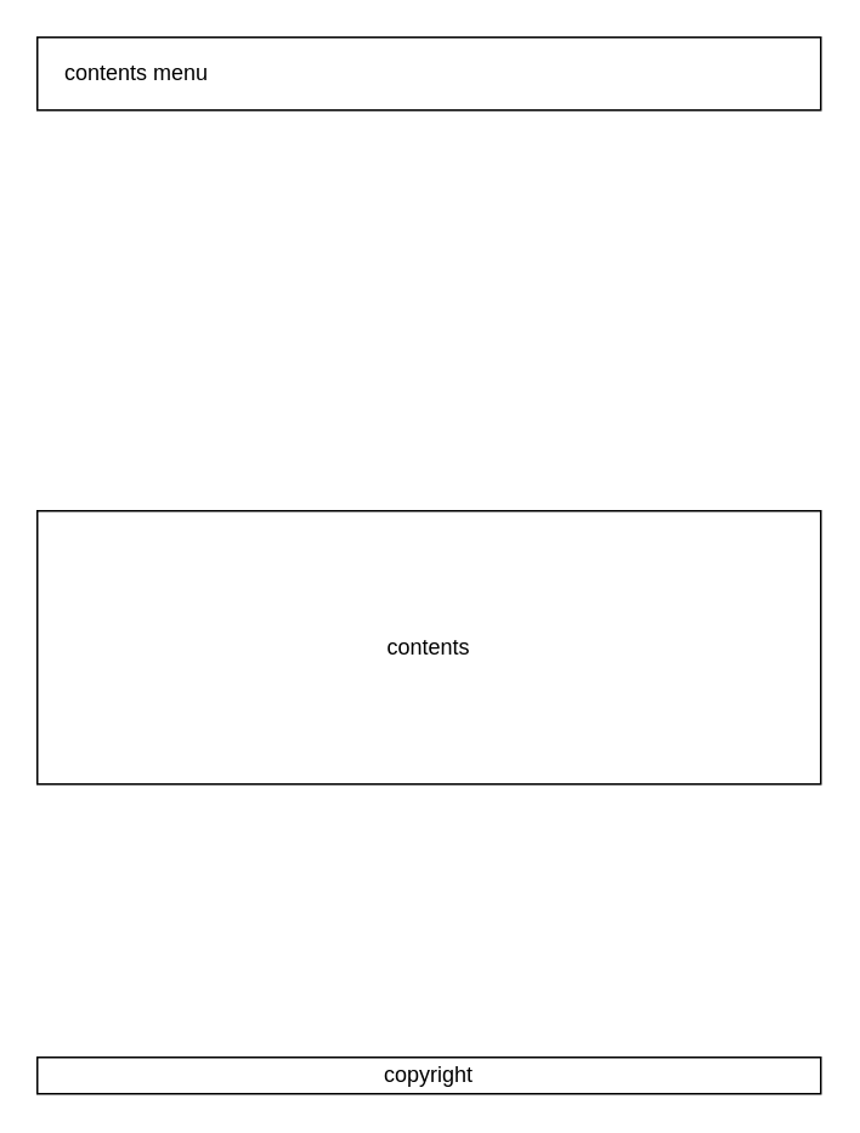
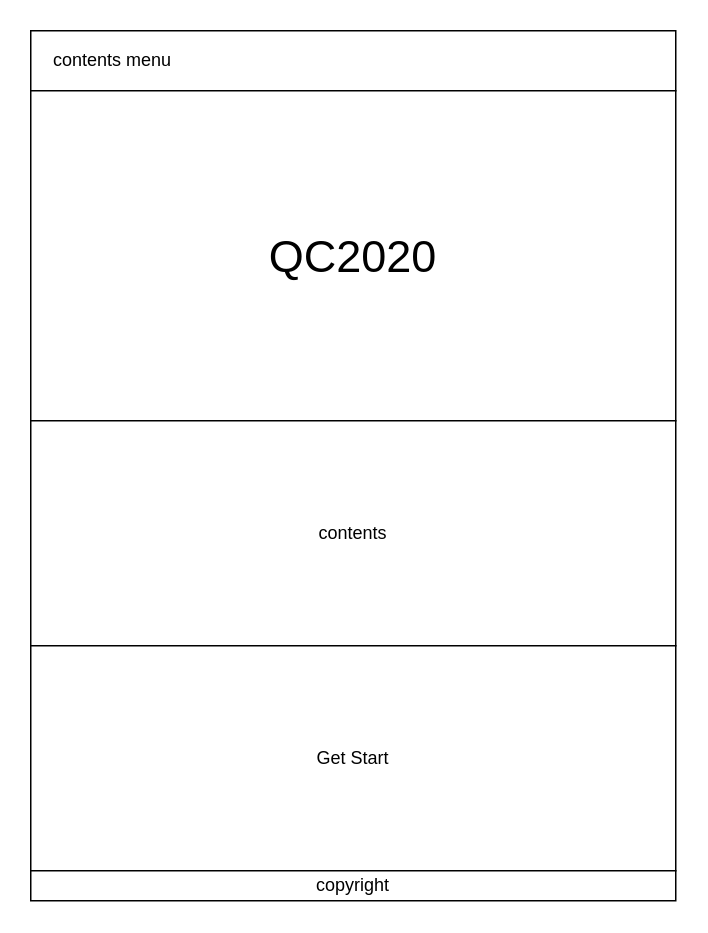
+ <mxCell id="3" value="&lt;font style=&quot;font-size: 30px&quot;&gt;QC2020&lt;/font&gt;" style="rounded=0;whiteSpace=wrap;html=1;align=center;" vertex="1" parent="1"><mxGeometry x="20" y="60" width="430" height="220" as="geometry" /></mxCell>
+ <mxCell id="5" value="Get Start" style="rounded=0;whiteSpace=wrap;html=1;align=center;" vertex="1" parent="1"><mxGeometry x="20" y="430" width="430" height="150" as="geometry" /></mxCell>
